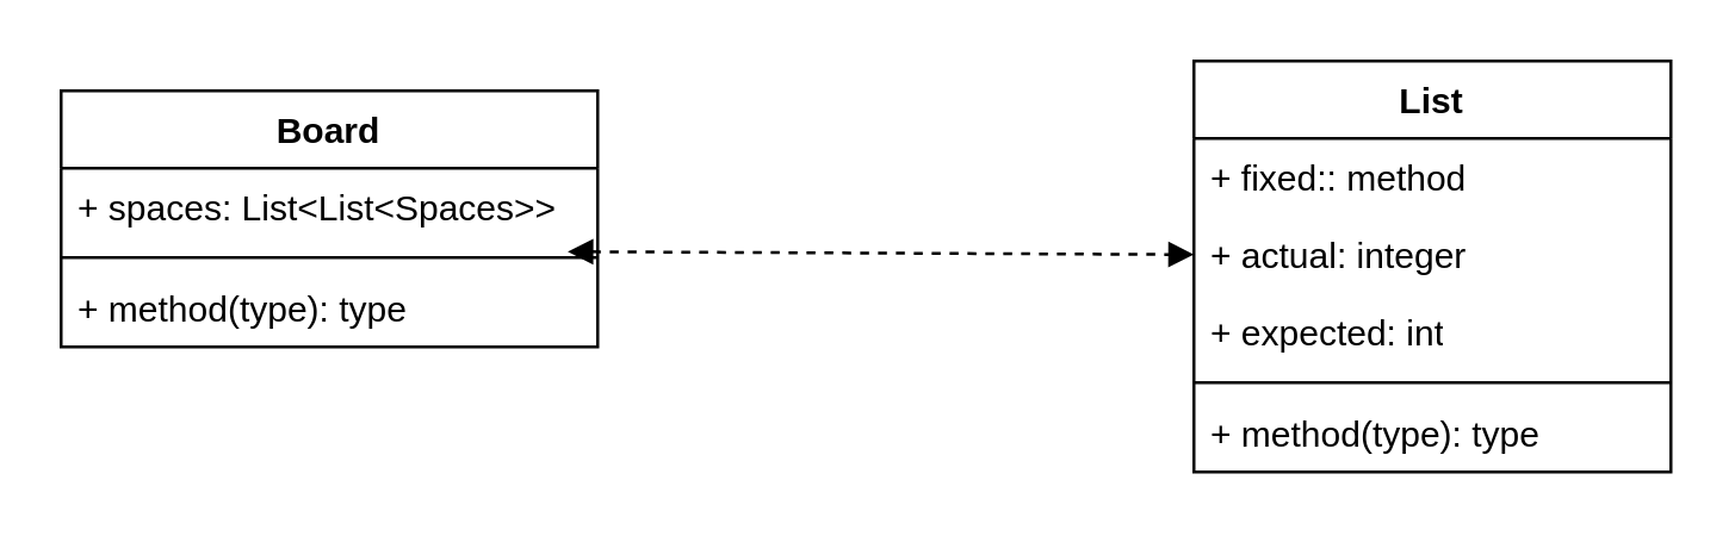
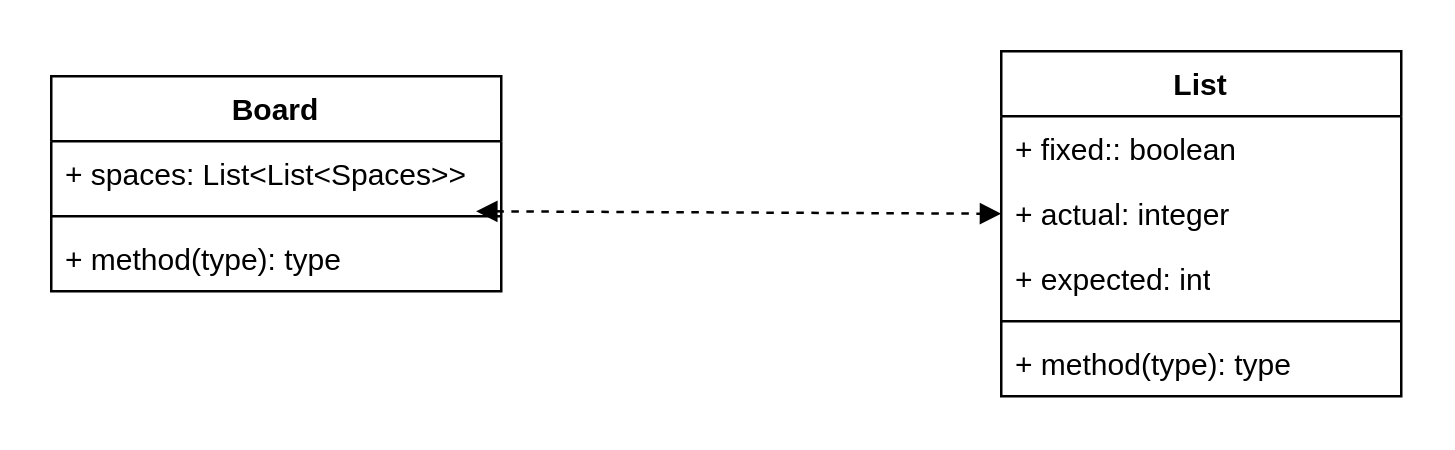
- <mxCell id="7" value="+ fixed:: method" style="text;strokeColor=none;fillColor=none;align=left;verticalAlign=top;spacingLeft=4;spacingRight=4;overflow=hidden;rotatable=0;points=[[0,0.5],[1,0.5]];portConstraint=eastwest;whiteSpace=wrap;html=1;" vertex="1" parent="6"><mxGeometry y="26" width="160" height="26" as="geometry" /></mxCell>
+ <mxCell id="7" value="+ fixed:: boolean" style="text;strokeColor=none;fillColor=none;align=left;verticalAlign=top;spacingLeft=4;spacingRight=4;overflow=hidden;rotatable=0;points=[[0,0.5],[1,0.5]];portConstraint=eastwest;whiteSpace=wrap;html=1;" vertex="1" parent="6"><mxGeometry y="26" width="160" height="26" as="geometry" /></mxCell>
